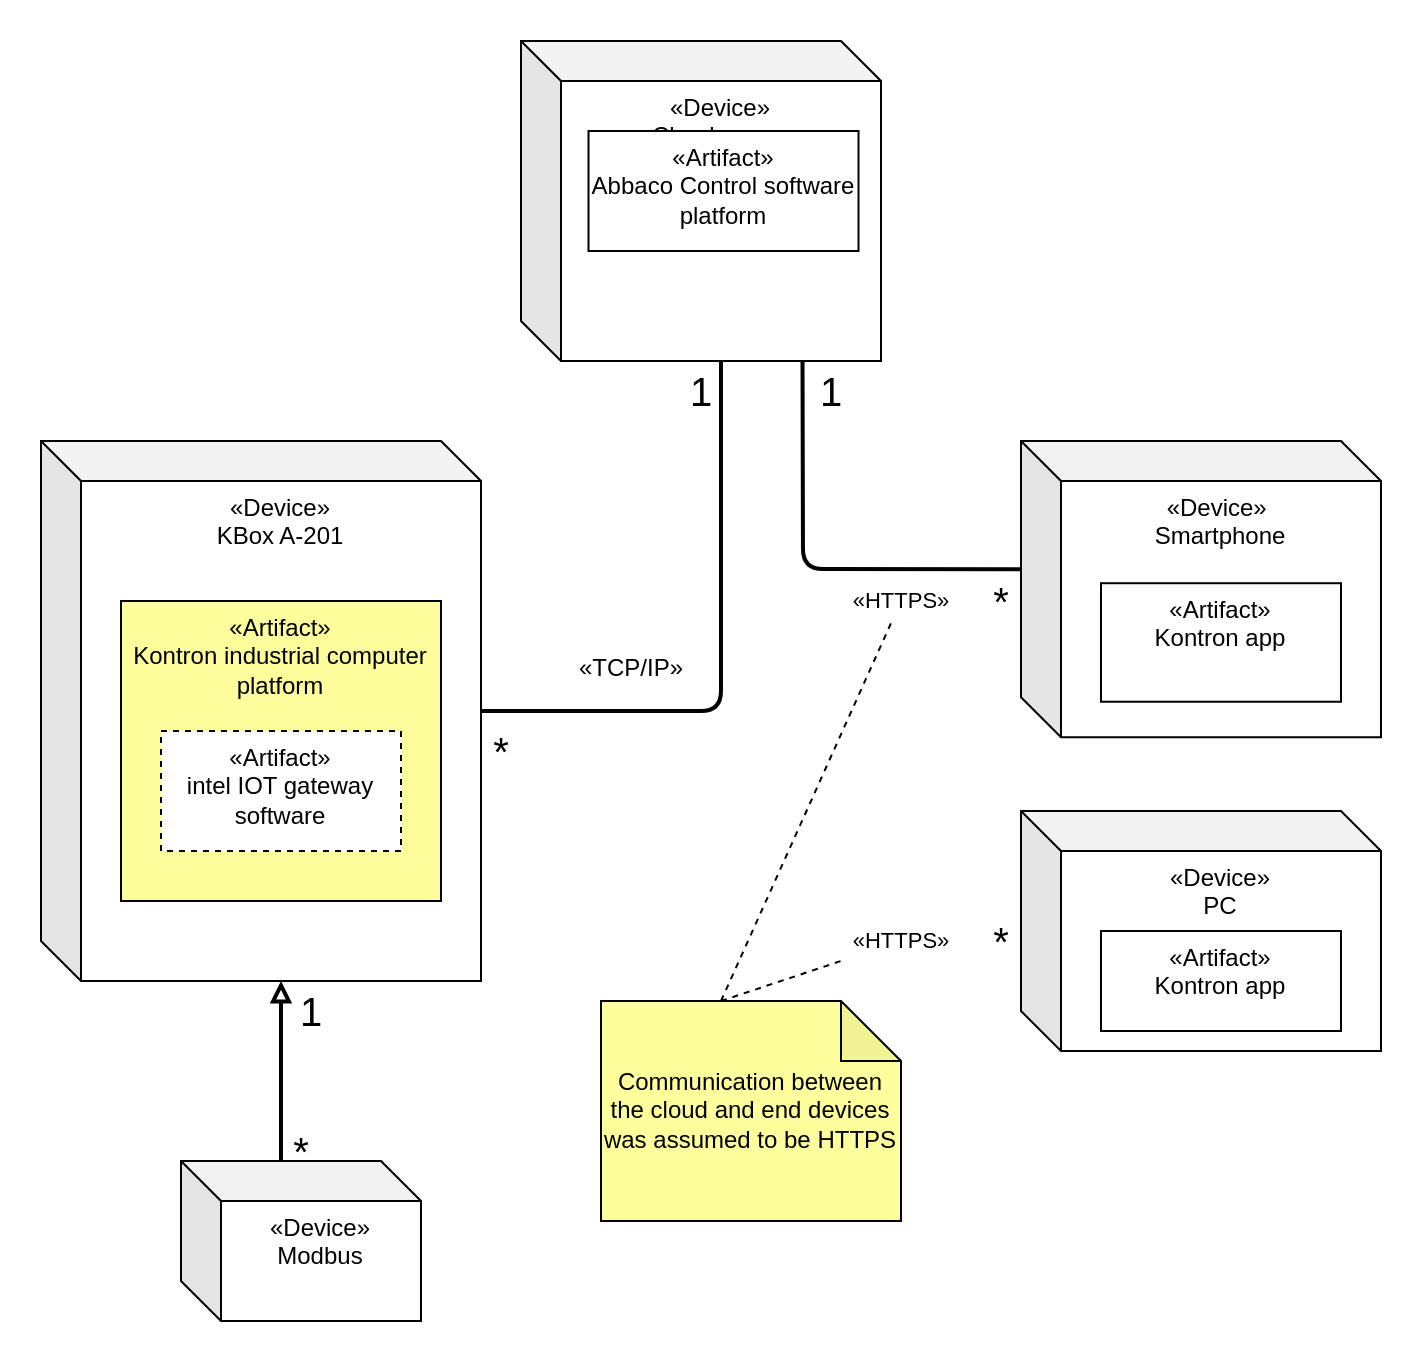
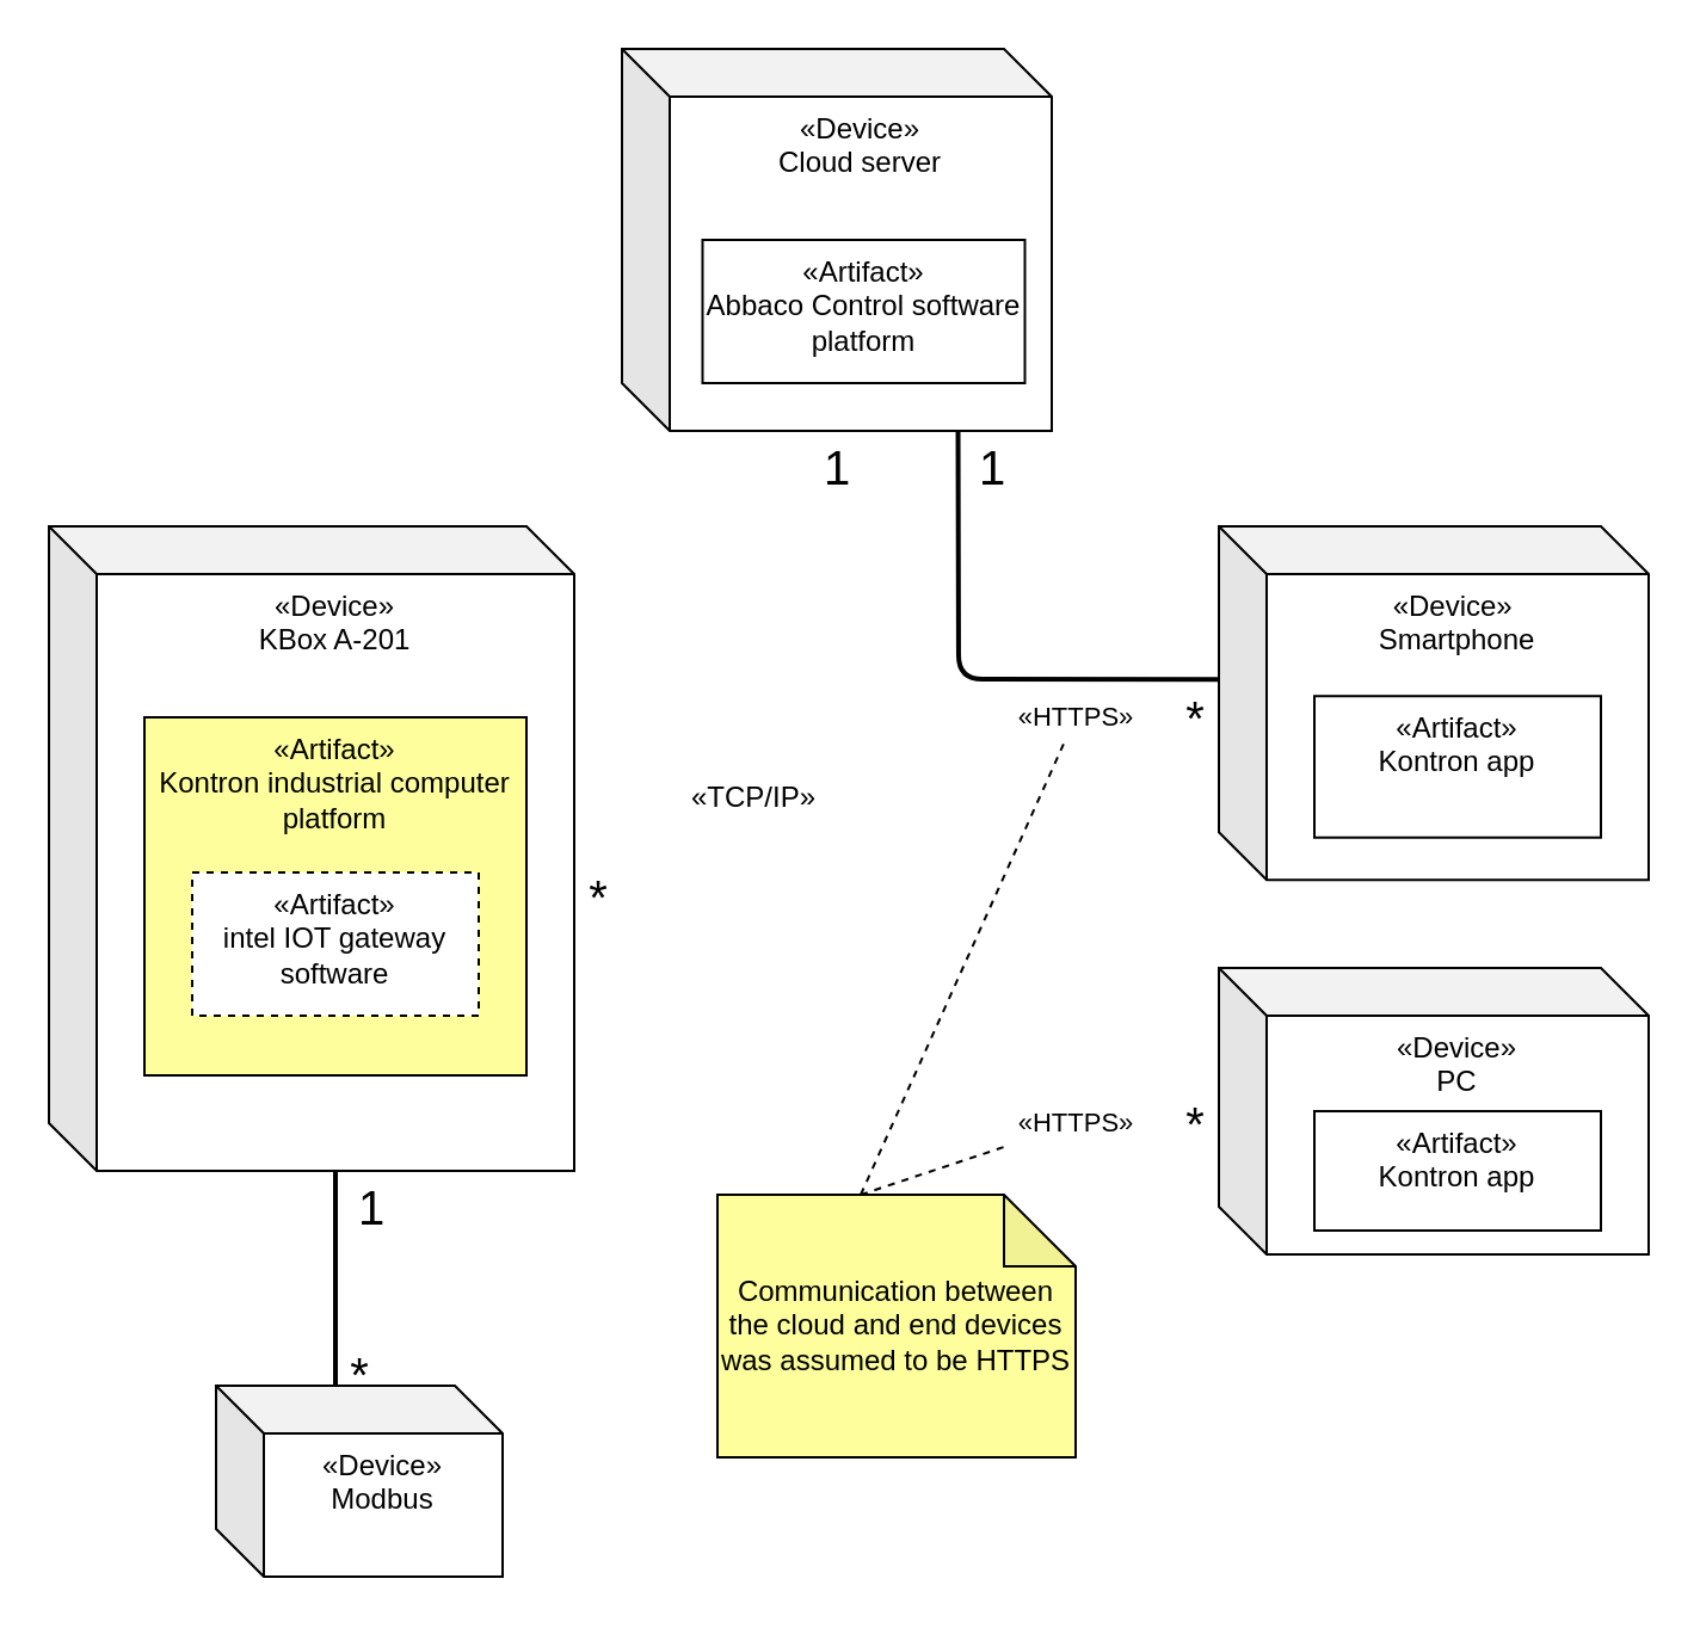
- <mxCell id="4" value="«Artifact»&lt;br&gt;Abbaco Control software platform" style="rounded=0;whiteSpace=wrap;html=1;direction=west;verticalAlign=top;" vertex="1" parent="2"><mxGeometry x="33.75" y="45" width="135" height="60" as="geometry" /></mxCell>
+ <mxCell id="4" value="«Artifact»&lt;br&gt;Abbaco Control software platform" style="rounded=0;whiteSpace=wrap;html=1;direction=west;verticalAlign=top;" vertex="1" parent="2"><mxGeometry x="33.75" y="80" width="135" height="60" as="geometry" /></mxCell>
- <mxCell id="23" style="edgeStyle=none;html=1;entryX=0;entryY=0;entryDx=100;entryDy=160;entryPerimeter=0;fontSize=20;endArrow=none;endFill=0;strokeWidth=2;" edge="1" parent="1" source="16" target="3"><mxGeometry relative="1" as="geometry"><Array as="points"><mxPoint x="360" y="355" /></Array></mxGeometry></mxCell>
- <mxCell id="5" style="edgeStyle=none;html=1;exitX=0;exitY=0;exitDx=50.0;exitDy=0;exitPerimeter=0;entryX=0;entryY=0;entryDx=120;entryDy=270;entryPerimeter=0;fontSize=20;endArrow=block;endFill=0;strokeWidth=2;strokeColor=#000000;" edge="1" parent="1" source="6" target="16"><mxGeometry relative="1" as="geometry" /></mxCell>
+ <mxCell id="5" style="edgeStyle=none;html=1;exitX=0;exitY=0;exitDx=50.0;exitDy=0;exitPerimeter=0;entryX=0;entryY=0;entryDx=120;entryDy=270;entryPerimeter=0;fontSize=20;endArrow=none;endFill=0;strokeWidth=2;strokeColor=#000000;" edge="1" parent="1" source="6" target="16"><mxGeometry relative="1" as="geometry" /></mxCell>
